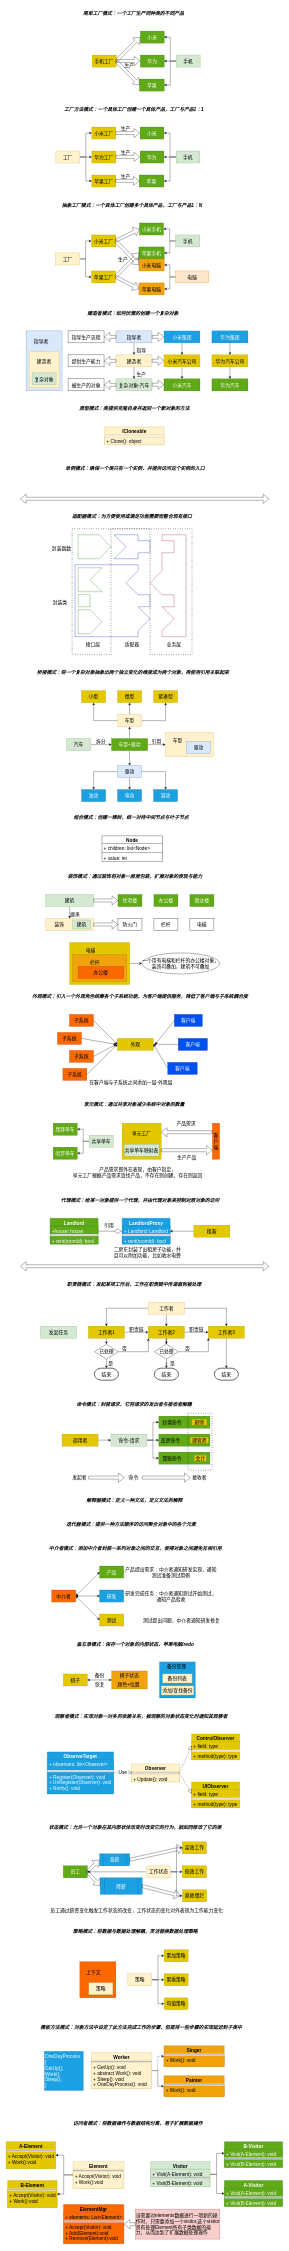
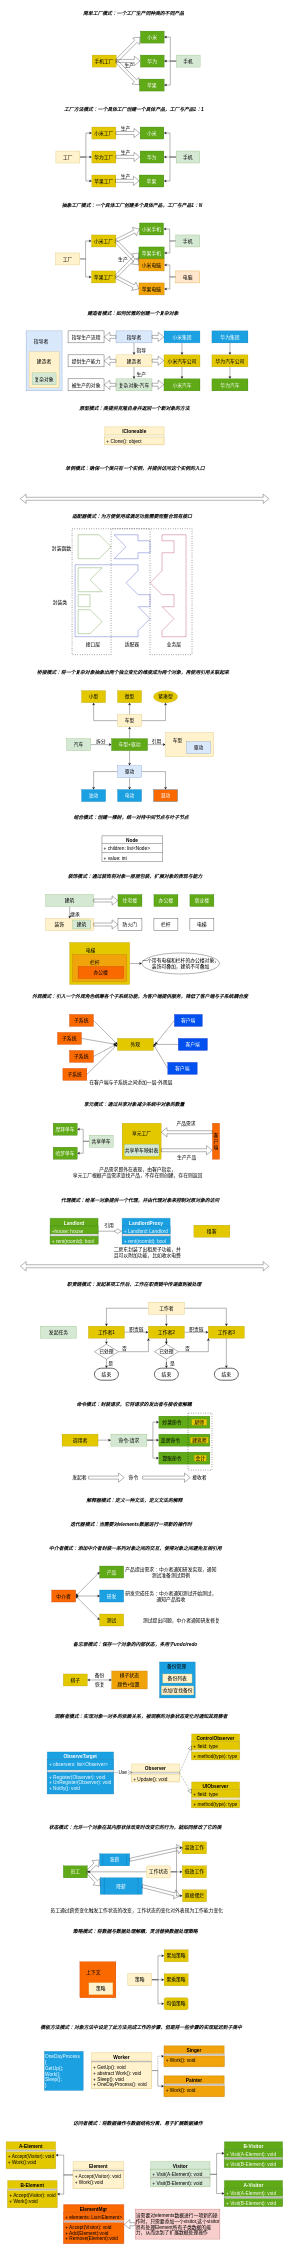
- <mxCell id="218" value="电脑" style="rounded=0;whiteSpace=wrap;html=1;fontSize=16;fillColor=#ffe6cc;strokeColor=#d79b00;" parent="1" vertex="1"><mxGeometry x="586" y="900" width="110" height="40" as="geometry" /></mxCell>
+ <mxCell id="218" value="电脑" style="rounded=0;whiteSpace=wrap;html=1;fontSize=16;fillColor=#ffe6cc;strokeColor=#d79b00;" parent="1" vertex="1"><mxGeometry x="586" y="900" width="80" height="40" as="geometry" /></mxCell>
- <mxCell id="43" value="紧凑型" style="rounded=0;whiteSpace=wrap;html=1;fontSize=16;fillColor=#e3c800;fontColor=#000000;strokeColor=#B09500;" parent="1" vertex="1"><mxGeometry x="511.75" y="2300" width="80" height="40" as="geometry" /></mxCell>
+ <mxCell id="43" value="紧凑型" style="ellipse;whiteSpace=wrap;html=1;fontSize=16;fillColor=#e3c800;fontColor=#000000;strokeColor=#B09500;" parent="1" vertex="1"><mxGeometry x="511.75" y="2300" width="80" height="40" as="geometry" /></mxCell>
- <mxCell id="40" value="混动" style="rounded=0;whiteSpace=wrap;html=1;fontSize=16;fillColor=#1ba1e2;fontColor=#ffffff;strokeColor=#006EAF;" parent="1" vertex="1"><mxGeometry x="511.75" y="2630" width="80" height="40" as="geometry" /></mxCell>
+ <mxCell id="40" value="混动" style="rounded=0;whiteSpace=wrap;html=1;fontSize=16;fillColor=#fa6800;fontColor=#ffffff;strokeColor=#006EAF;" parent="1" vertex="1"><mxGeometry x="511.75" y="2630" width="80" height="40" as="geometry" /></mxCell>
- <mxCell id="298" style="edgeStyle=orthogonalEdgeStyle;rounded=0;orthogonalLoop=1;jettySize=auto;html=1;entryX=1;entryY=0.5;entryDx=0;entryDy=0;fontSize=16;" parent="1" source="299" target="292" edge="1"><mxGeometry relative="1" as="geometry" /></mxCell>
- <mxCell id="377" value="迭代器模式：提供一种方法顺序的访问聚合对象中的各个元素" style="text;html=1;strokeColor=none;fillColor=none;align=center;verticalAlign=middle;whiteSpace=wrap;rounded=0;fontSize=16;fontStyle=3" parent="1" vertex="1"><mxGeometry x="136.75" y="5060" width="600" height="40" as="geometry" /></mxCell>
+ <mxCell id="377" value="迭代器模式：当需要对elements数据进行一项新的操作时" style="text;html=1;strokeColor=none;fillColor=none;align=center;verticalAlign=middle;whiteSpace=wrap;rounded=0;fontSize=16;fontStyle=3" parent="1" vertex="1"><mxGeometry x="136.75" y="5060" width="600" height="40" as="geometry" /></mxCell>
- <mxCell id="253" value="备忘录模式：保存一个对象的内部状态，苹果电脑/redo" style="text;html=1;strokeColor=none;fillColor=none;align=center;verticalAlign=middle;whiteSpace=wrap;rounded=0;fontSize=16;fontStyle=3" parent="1" vertex="1"><mxGeometry x="130.75" y="5460" width="640" height="40" as="geometry" /></mxCell>
+ <mxCell id="253" value="备忘录模式：保存一个对象的内部状态，多用于undo/redo" style="text;html=1;strokeColor=none;fillColor=none;align=center;verticalAlign=middle;whiteSpace=wrap;rounded=0;fontSize=16;fontStyle=3" parent="1" vertex="1"><mxGeometry x="130.75" y="5460" width="640" height="40" as="geometry" /></mxCell>
